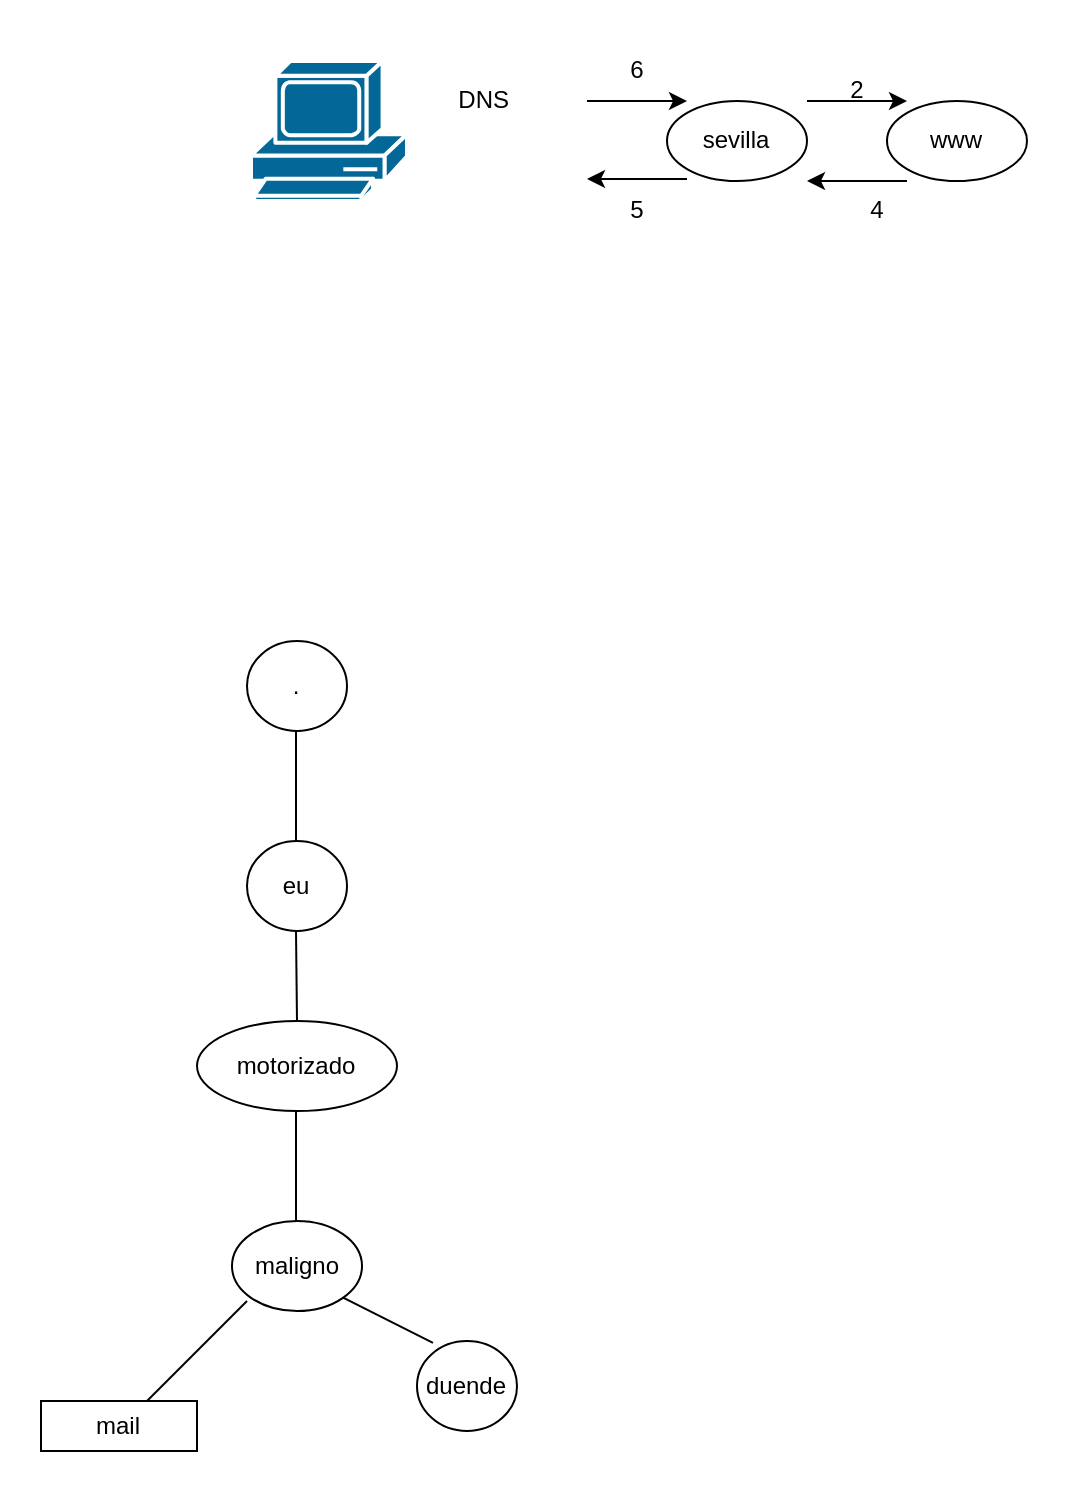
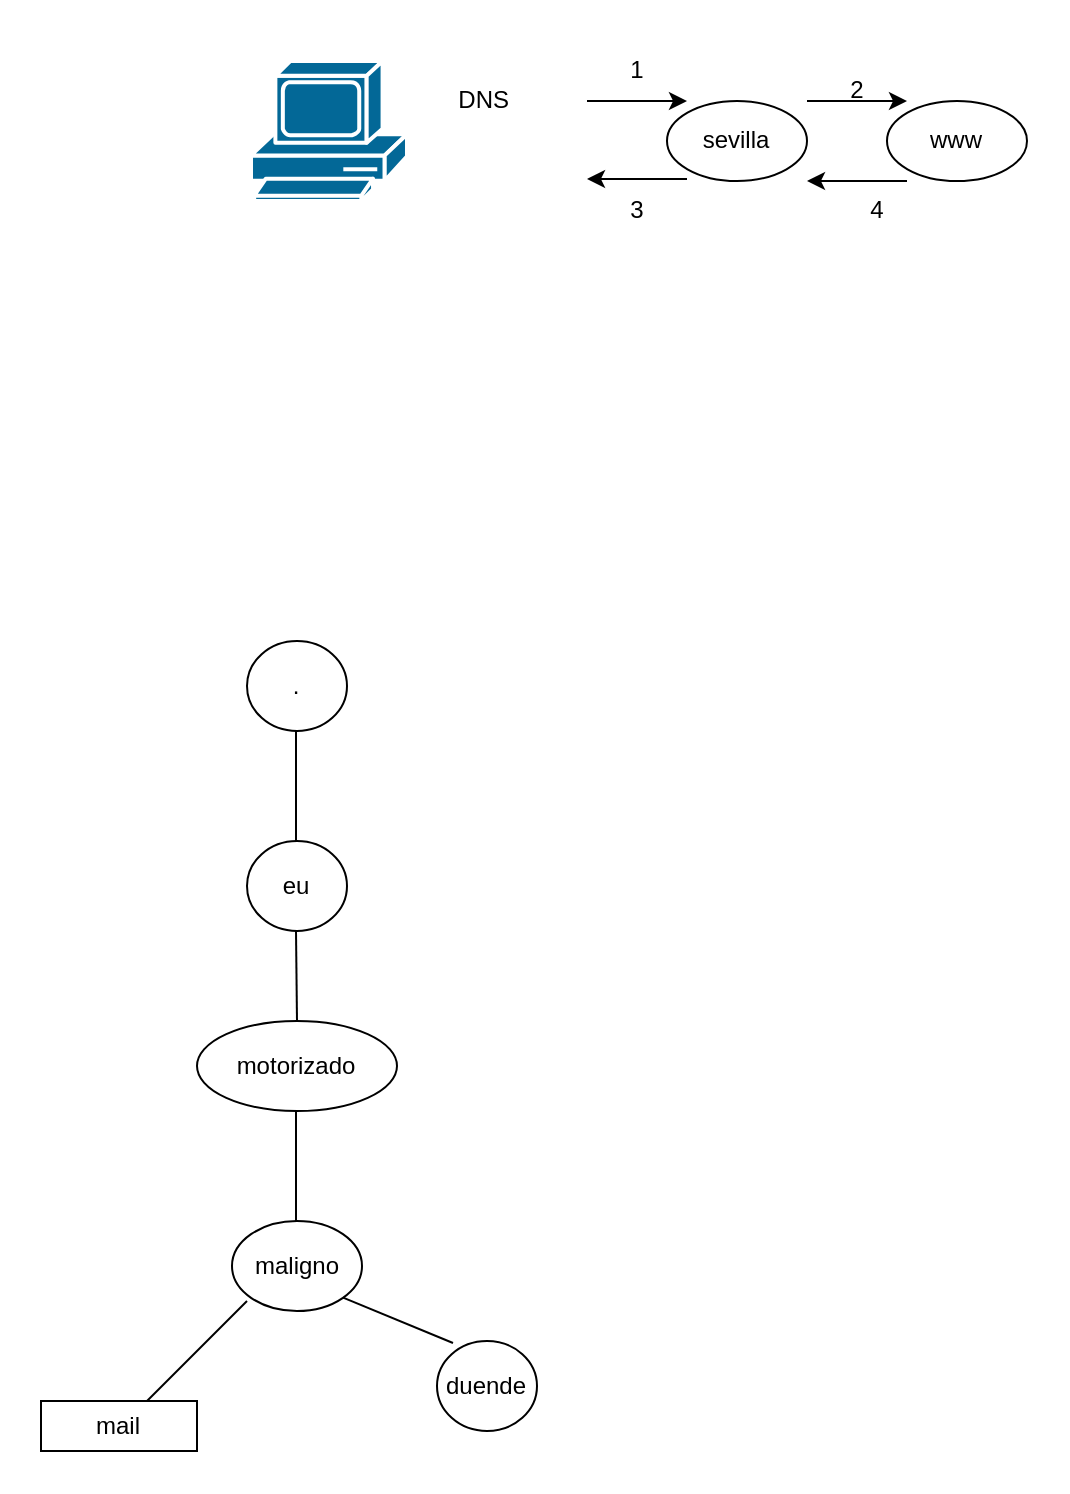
- <mxCell id="5" value="6" style="text;html=1;align=center;verticalAlign=middle;resizable=0;points=[];autosize=1;strokeColor=none;fillColor=none;" vertex="1" parent="1"><mxGeometry x="303" y="20" width="30" height="30" as="geometry" /></mxCell>
+ <mxCell id="5" value="1" style="text;html=1;align=center;verticalAlign=middle;resizable=0;points=[];autosize=1;strokeColor=none;fillColor=none;" vertex="1" parent="1"><mxGeometry x="303" y="20" width="30" height="30" as="geometry" /></mxCell>
- <mxCell id="8" value="5" style="text;html=1;align=center;verticalAlign=middle;resizable=0;points=[];autosize=1;strokeColor=none;fillColor=none;" vertex="1" parent="1"><mxGeometry x="303" y="90" width="30" height="30" as="geometry" /></mxCell>
+ <mxCell id="8" value="3" style="text;html=1;align=center;verticalAlign=middle;resizable=0;points=[];autosize=1;strokeColor=none;fillColor=none;" vertex="1" parent="1"><mxGeometry x="303" y="90" width="30" height="30" as="geometry" /></mxCell>
- <mxCell id="22" value="duende" style="ellipse;whiteSpace=wrap;html=1;" vertex="1" parent="1"><mxGeometry x="208" y="670" width="50" height="45" as="geometry" /></mxCell>
+ <mxCell id="22" value="duende" style="ellipse;whiteSpace=wrap;html=1;" vertex="1" parent="1"><mxGeometry x="218" y="670" width="50" height="45" as="geometry" /></mxCell>
